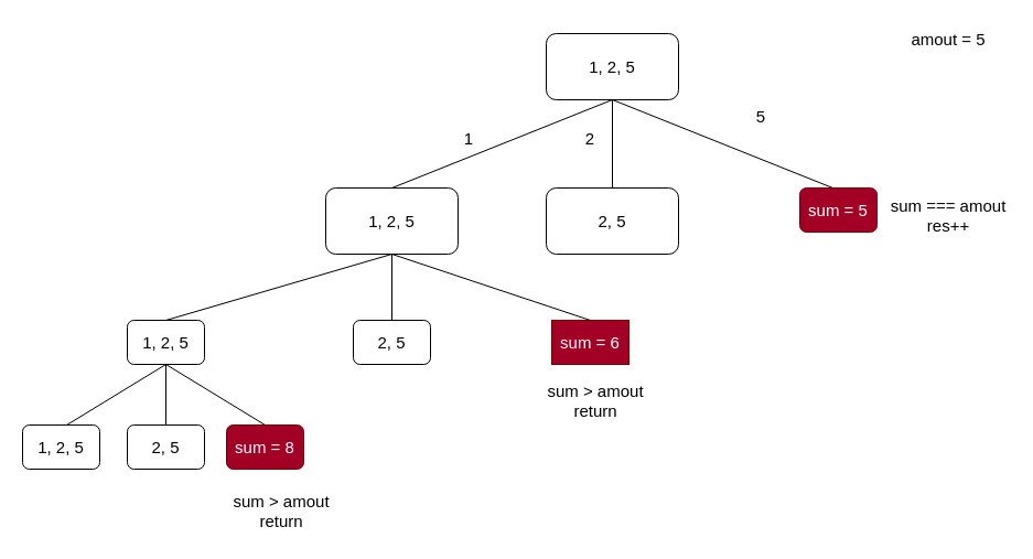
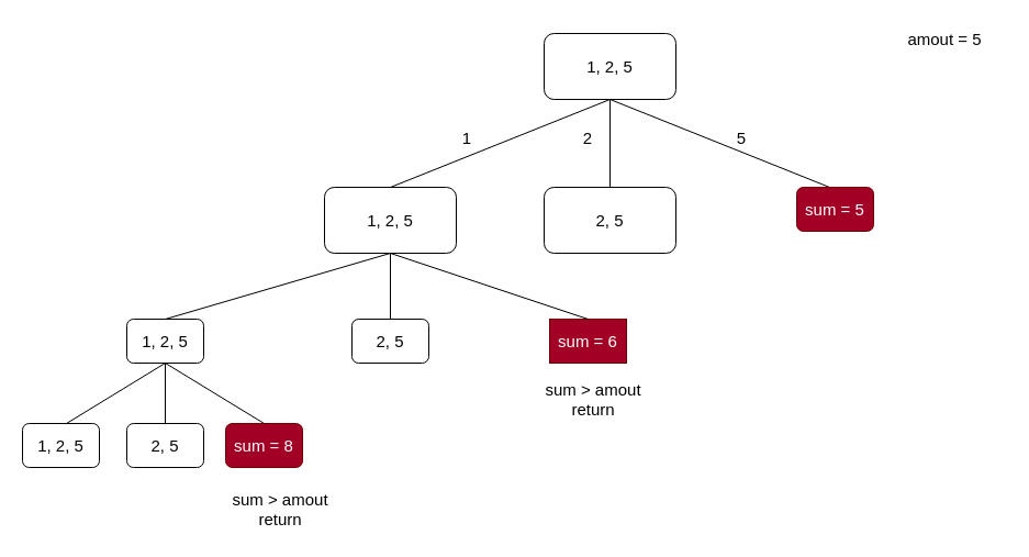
- <mxCell id="10" value="5" style="text;html=1;strokeColor=none;fillColor=none;align=center;verticalAlign=middle;whiteSpace=wrap;rounded=0;fontSize=15;" parent="1" vertex="1"><mxGeometry x="660" y="90" width="60" height="30" as="geometry" /></mxCell>
+ <mxCell id="10" value="5" style="text;html=1;strokeColor=none;fillColor=none;align=center;verticalAlign=middle;whiteSpace=wrap;rounded=0;fontSize=15;" parent="1" vertex="1"><mxGeometry x="645" y="110" width="60" height="30" as="geometry" /></mxCell>
- <mxCell id="13" value="sum === amout&lt;br&gt;res++" style="text;html=1;strokeColor=none;fillColor=none;align=center;verticalAlign=middle;whiteSpace=wrap;rounded=0;fontSize=15;" parent="1" vertex="1"><mxGeometry x="805" y="170" width="110" height="50" as="geometry" /></mxCell>
